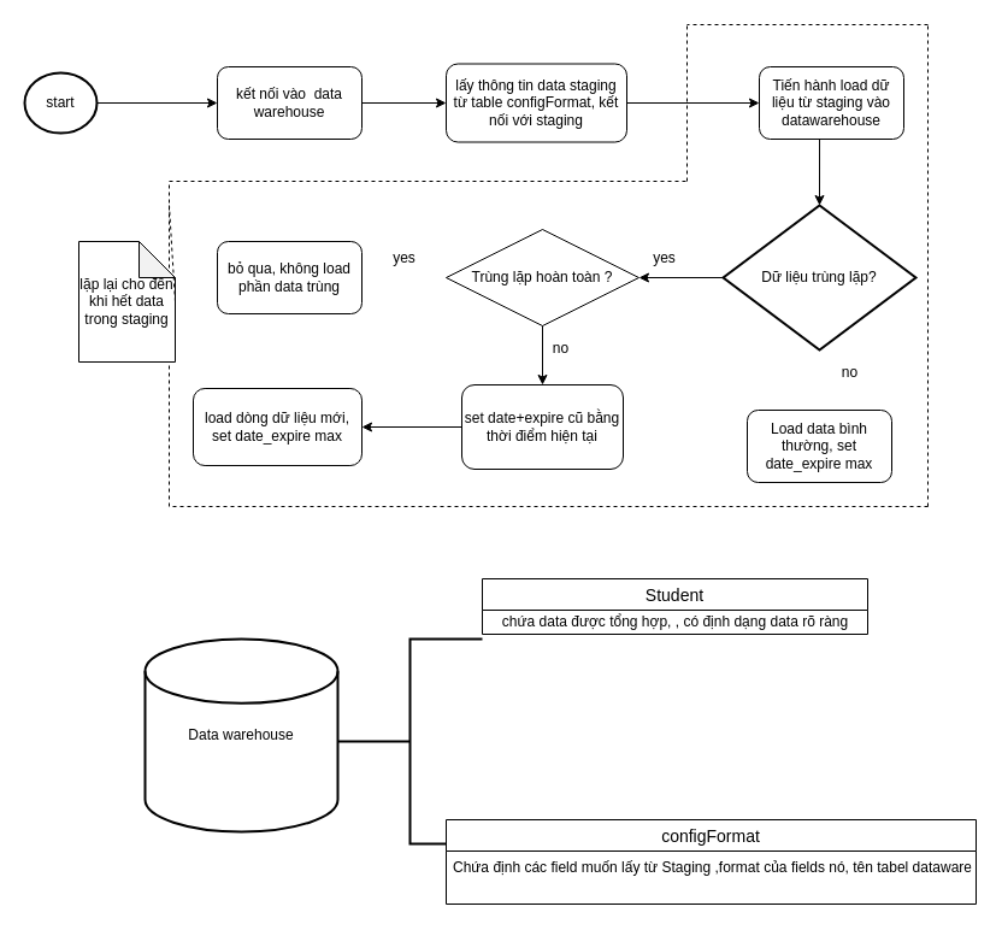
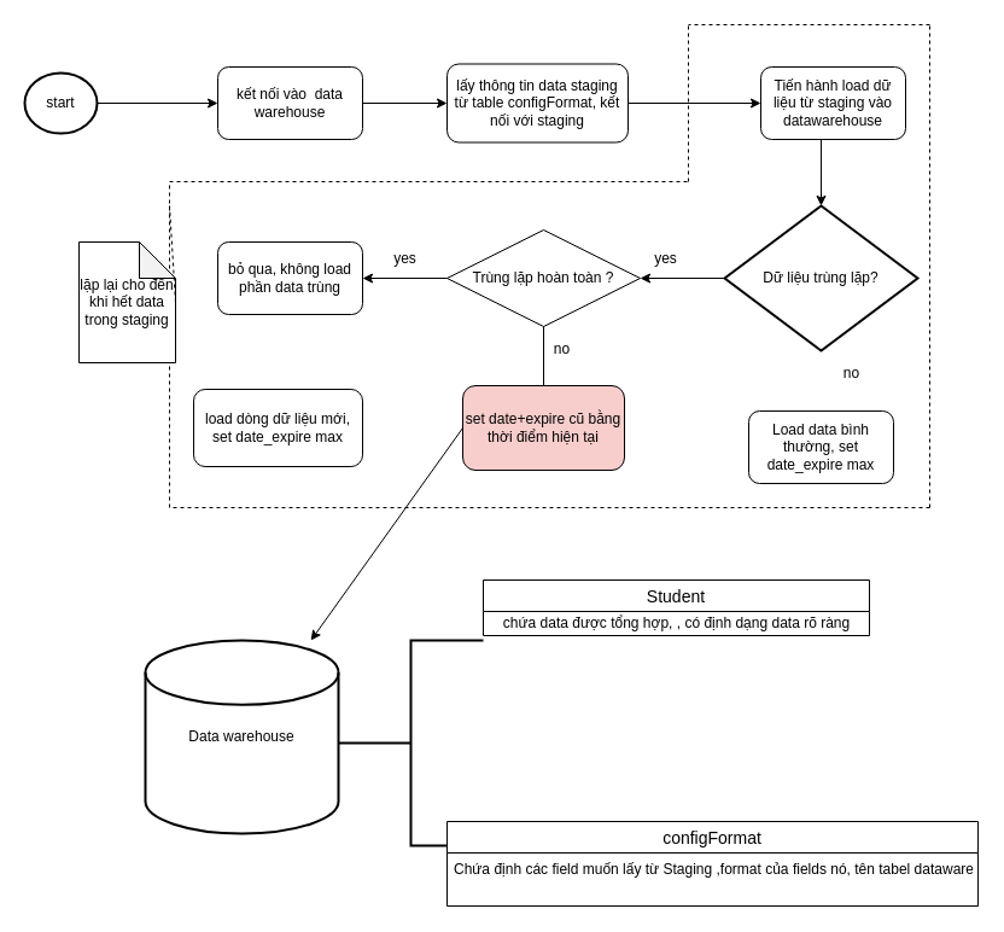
+ <mxCell id="17" value="" style="endArrow=classic;html=1;entryX=1;entryY=0.5;entryDx=0;entryDy=0;exitX=0;exitY=0.5;exitDx=0;exitDy=0;" parent="1" source="13" target="12" edge="1"><mxGeometry width="50" height="50" relative="1" as="geometry"><mxPoint x="360" y="260" as="sourcePoint" /><mxPoint x="410" y="210" as="targetPoint" /></mxGeometry></mxCell>
- <mxCell id="20" value="" style="endArrow=classic;html=1;entryX=0.5;entryY=0;entryDx=0;entryDy=0;exitX=0.5;exitY=1;exitDx=0;exitDy=0;" parent="1" source="13" target="18" edge="1"><mxGeometry width="50" height="50" relative="1" as="geometry"><mxPoint x="360" y="260" as="sourcePoint" /><mxPoint x="410" y="210" as="targetPoint" /></mxGeometry></mxCell>
+ <mxCell id="20" value="" style="endArrow=none;html=1;entryX=0.5;entryY=0;entryDx=0;entryDy=0;exitX=0.5;exitY=1;exitDx=0;exitDy=0;" parent="1" source="13" target="18" edge="1"><mxGeometry width="50" height="50" relative="1" as="geometry"><mxPoint x="360" y="260" as="sourcePoint" /><mxPoint x="410" y="210" as="targetPoint" /></mxGeometry></mxCell>
- <mxCell id="21" value="" style="endArrow=classic;html=1;exitX=0;exitY=0.5;exitDx=0;exitDy=0;" parent="1" source="18" target="19" edge="1"><mxGeometry width="50" height="50" relative="1" as="geometry"><mxPoint x="360" y="260" as="sourcePoint" /><mxPoint x="410" y="210" as="targetPoint" /></mxGeometry></mxCell>
+ <mxCell id="21" value="" style="endArrow=classic;html=1;exitX=0;exitY=0.5;exitDx=0;exitDy=0;" parent="1" source="18" target="30" edge="1"><mxGeometry width="50" height="50" relative="1" as="geometry"><mxPoint x="360" y="260" as="sourcePoint" /><mxPoint x="410" y="210" as="targetPoint" /></mxGeometry></mxCell>
- <mxCell id="18" value="set date+expire cũ bằng thời điểm hiện tại" style="rounded=1;whiteSpace=wrap;html=1;" parent="1" vertex="1"><mxGeometry x="383" y="319" width="134" height="70" as="geometry" /></mxCell>
+ <mxCell id="18" value="set date+expire cũ bằng thời điểm hiện tại" style="rounded=1;whiteSpace=wrap;html=1;fillColor=#f8cecc;" parent="1" vertex="1"><mxGeometry x="383" y="319" width="134" height="70" as="geometry" /></mxCell>
